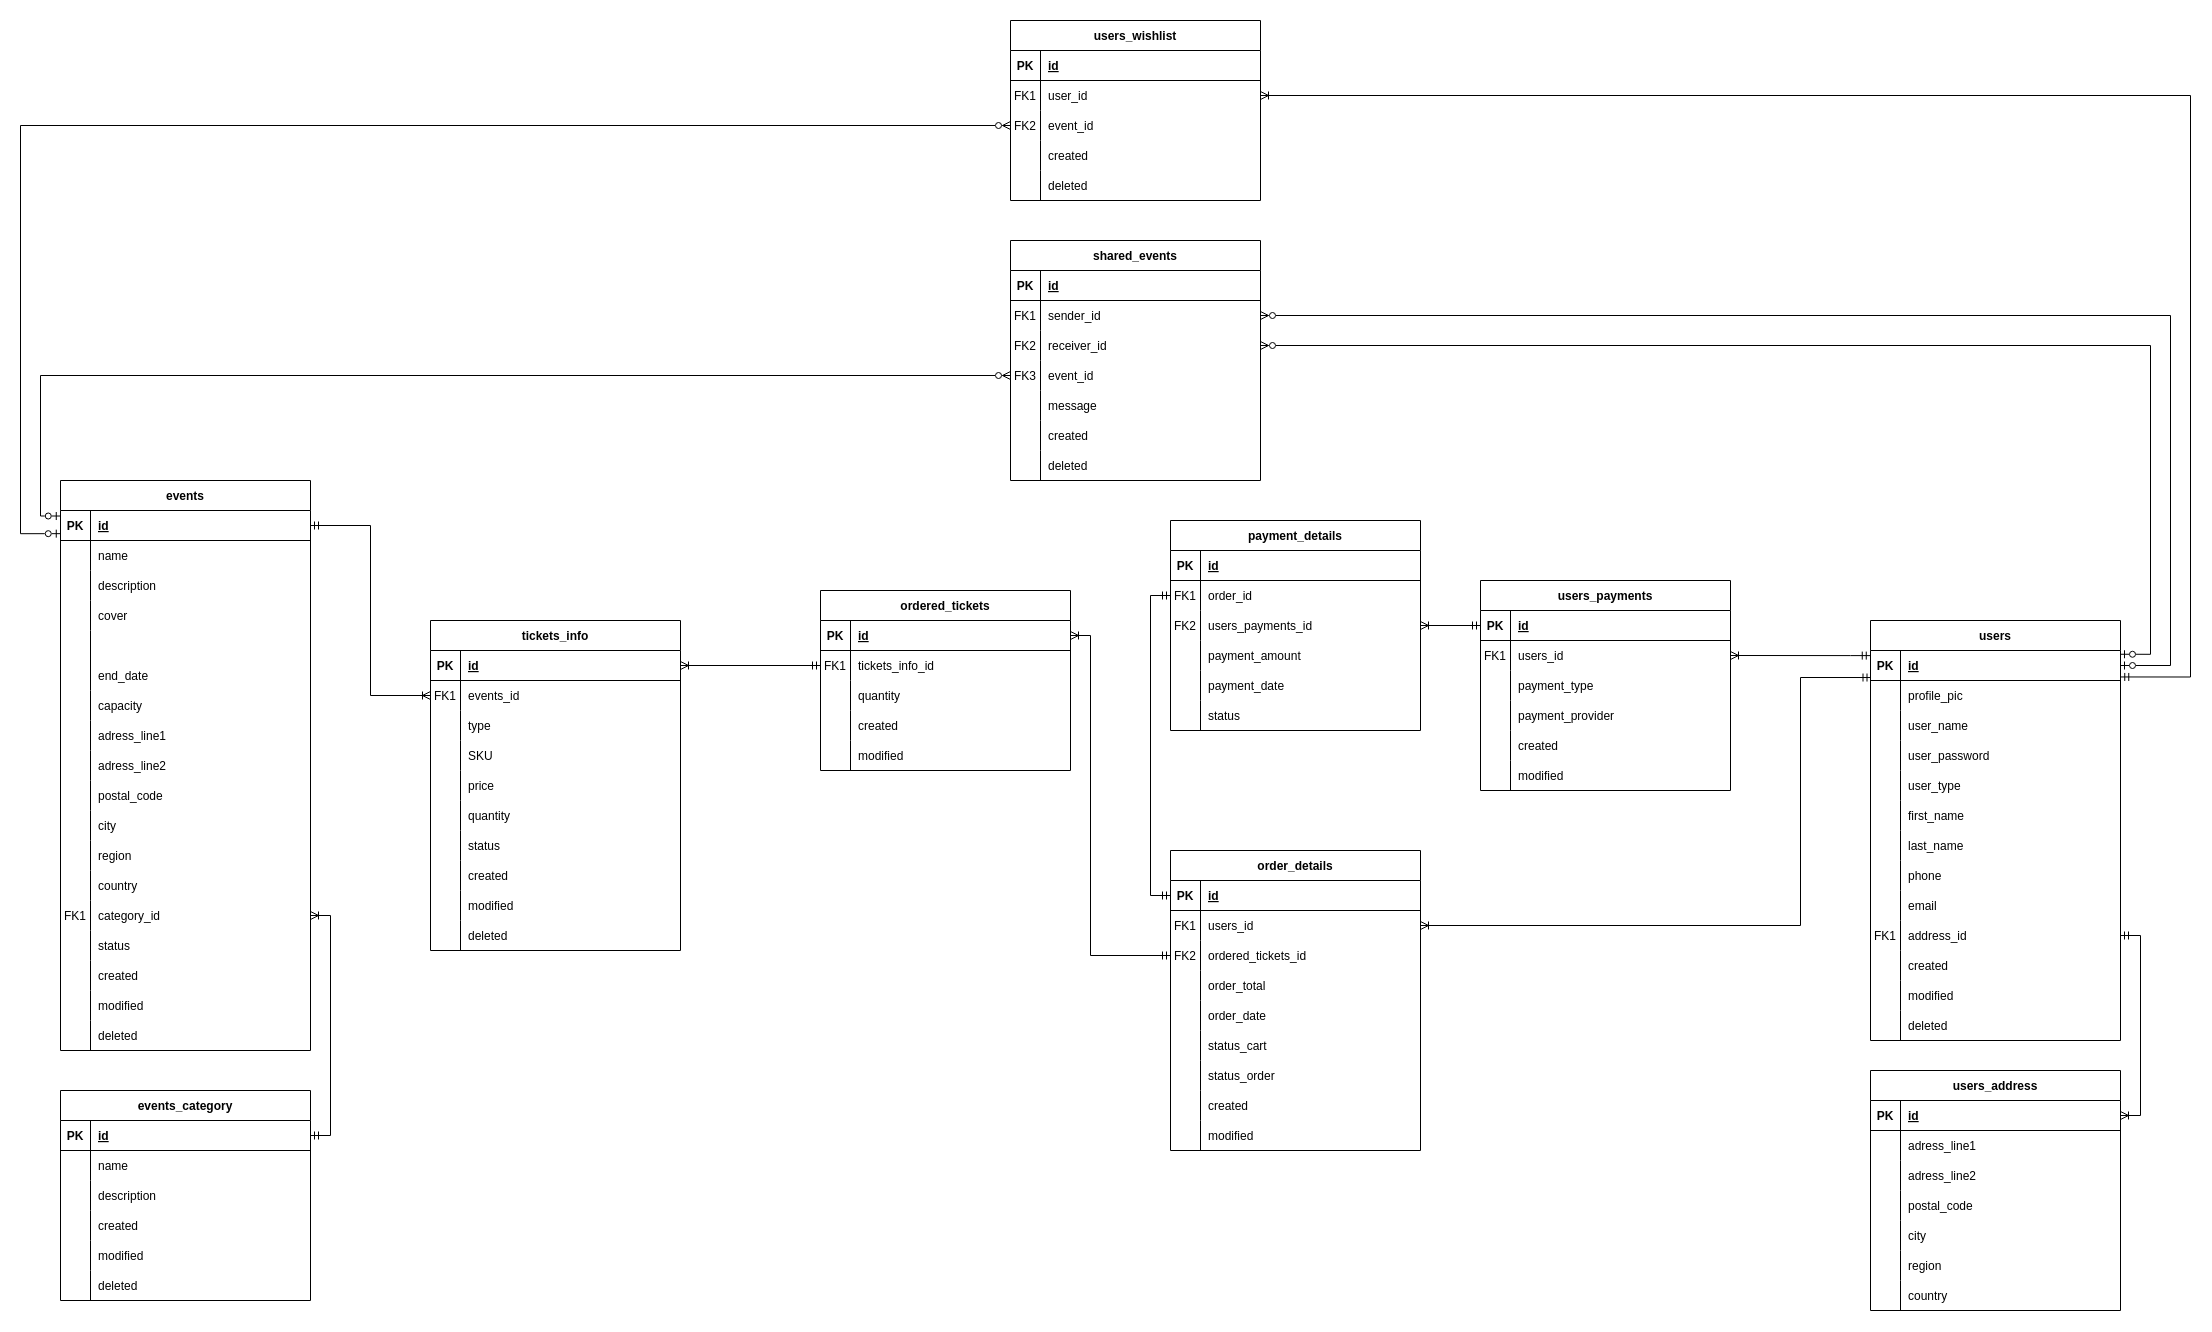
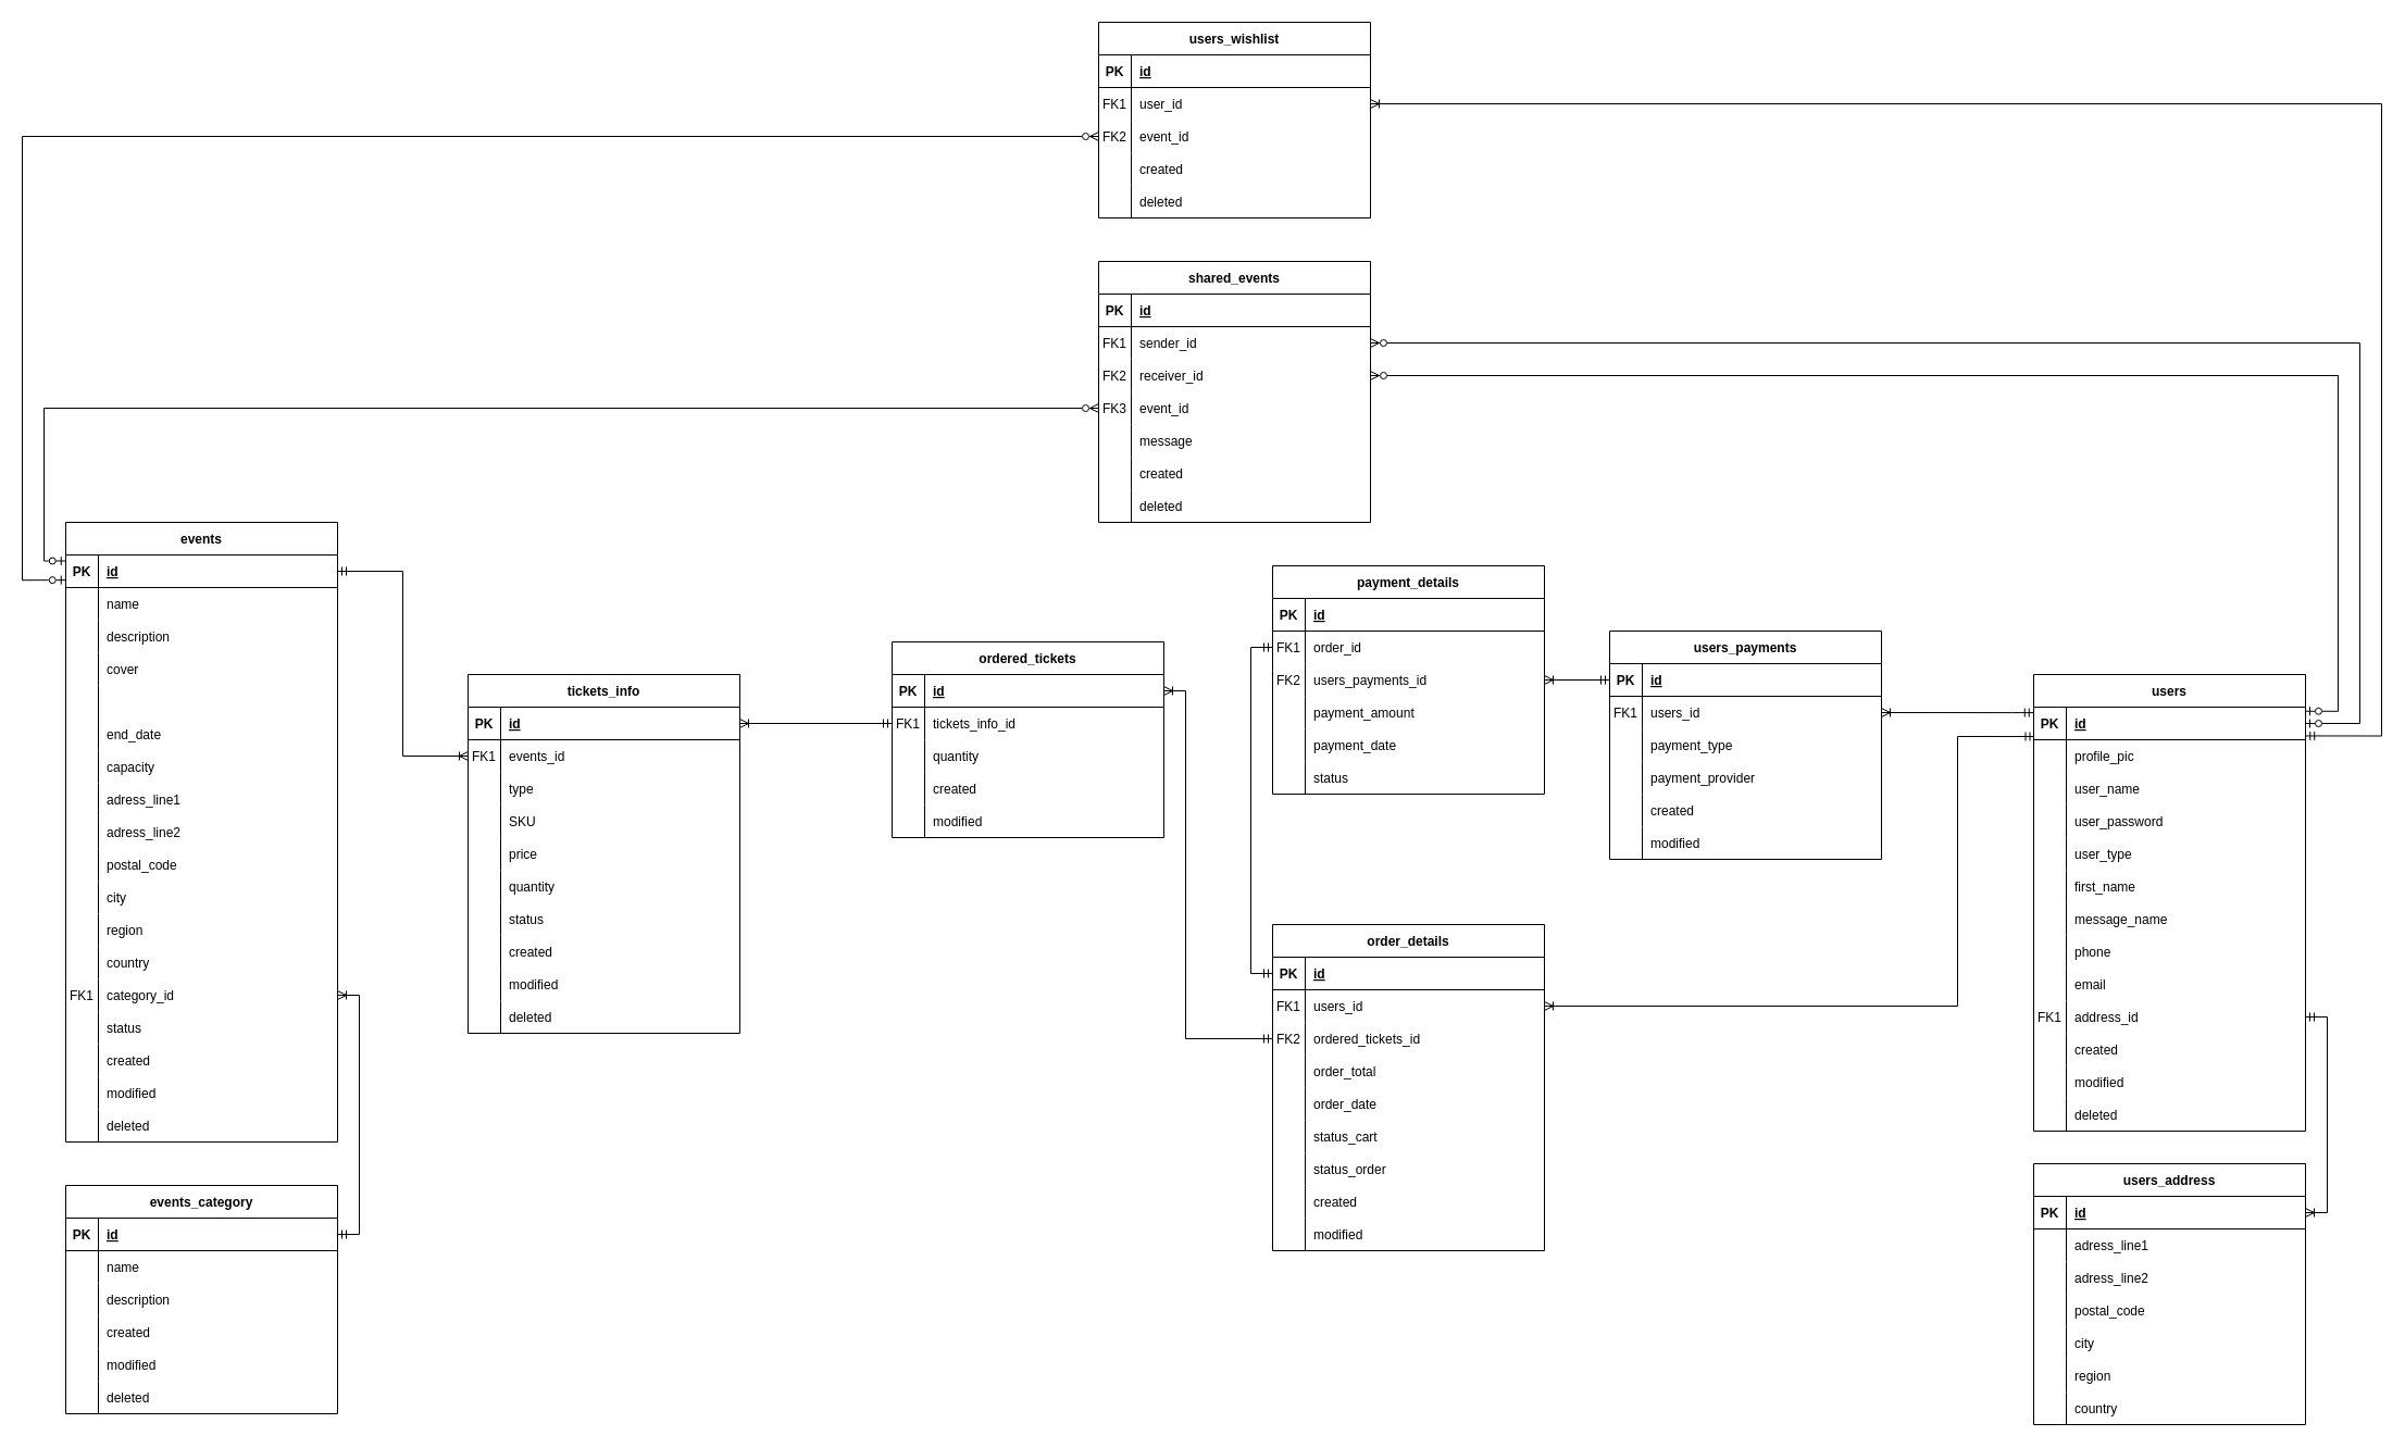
- <mxCell id="23" value="last_name" style="shape=partialRectangle;overflow=hidden;connectable=0;fillColor=none;top=0;left=0;bottom=0;right=0;align=left;spacingLeft=6;" parent="21" vertex="1"><mxGeometry x="30" width="220" height="30" as="geometry"><mxRectangle width="220" height="30" as="alternateBounds" /></mxGeometry></mxCell>
+ <mxCell id="23" value="message_name" style="shape=partialRectangle;overflow=hidden;connectable=0;fillColor=none;top=0;left=0;bottom=0;right=0;align=left;spacingLeft=6;" parent="21" vertex="1"><mxGeometry x="30" width="220" height="30" as="geometry"><mxRectangle width="220" height="30" as="alternateBounds" /></mxGeometry></mxCell>
